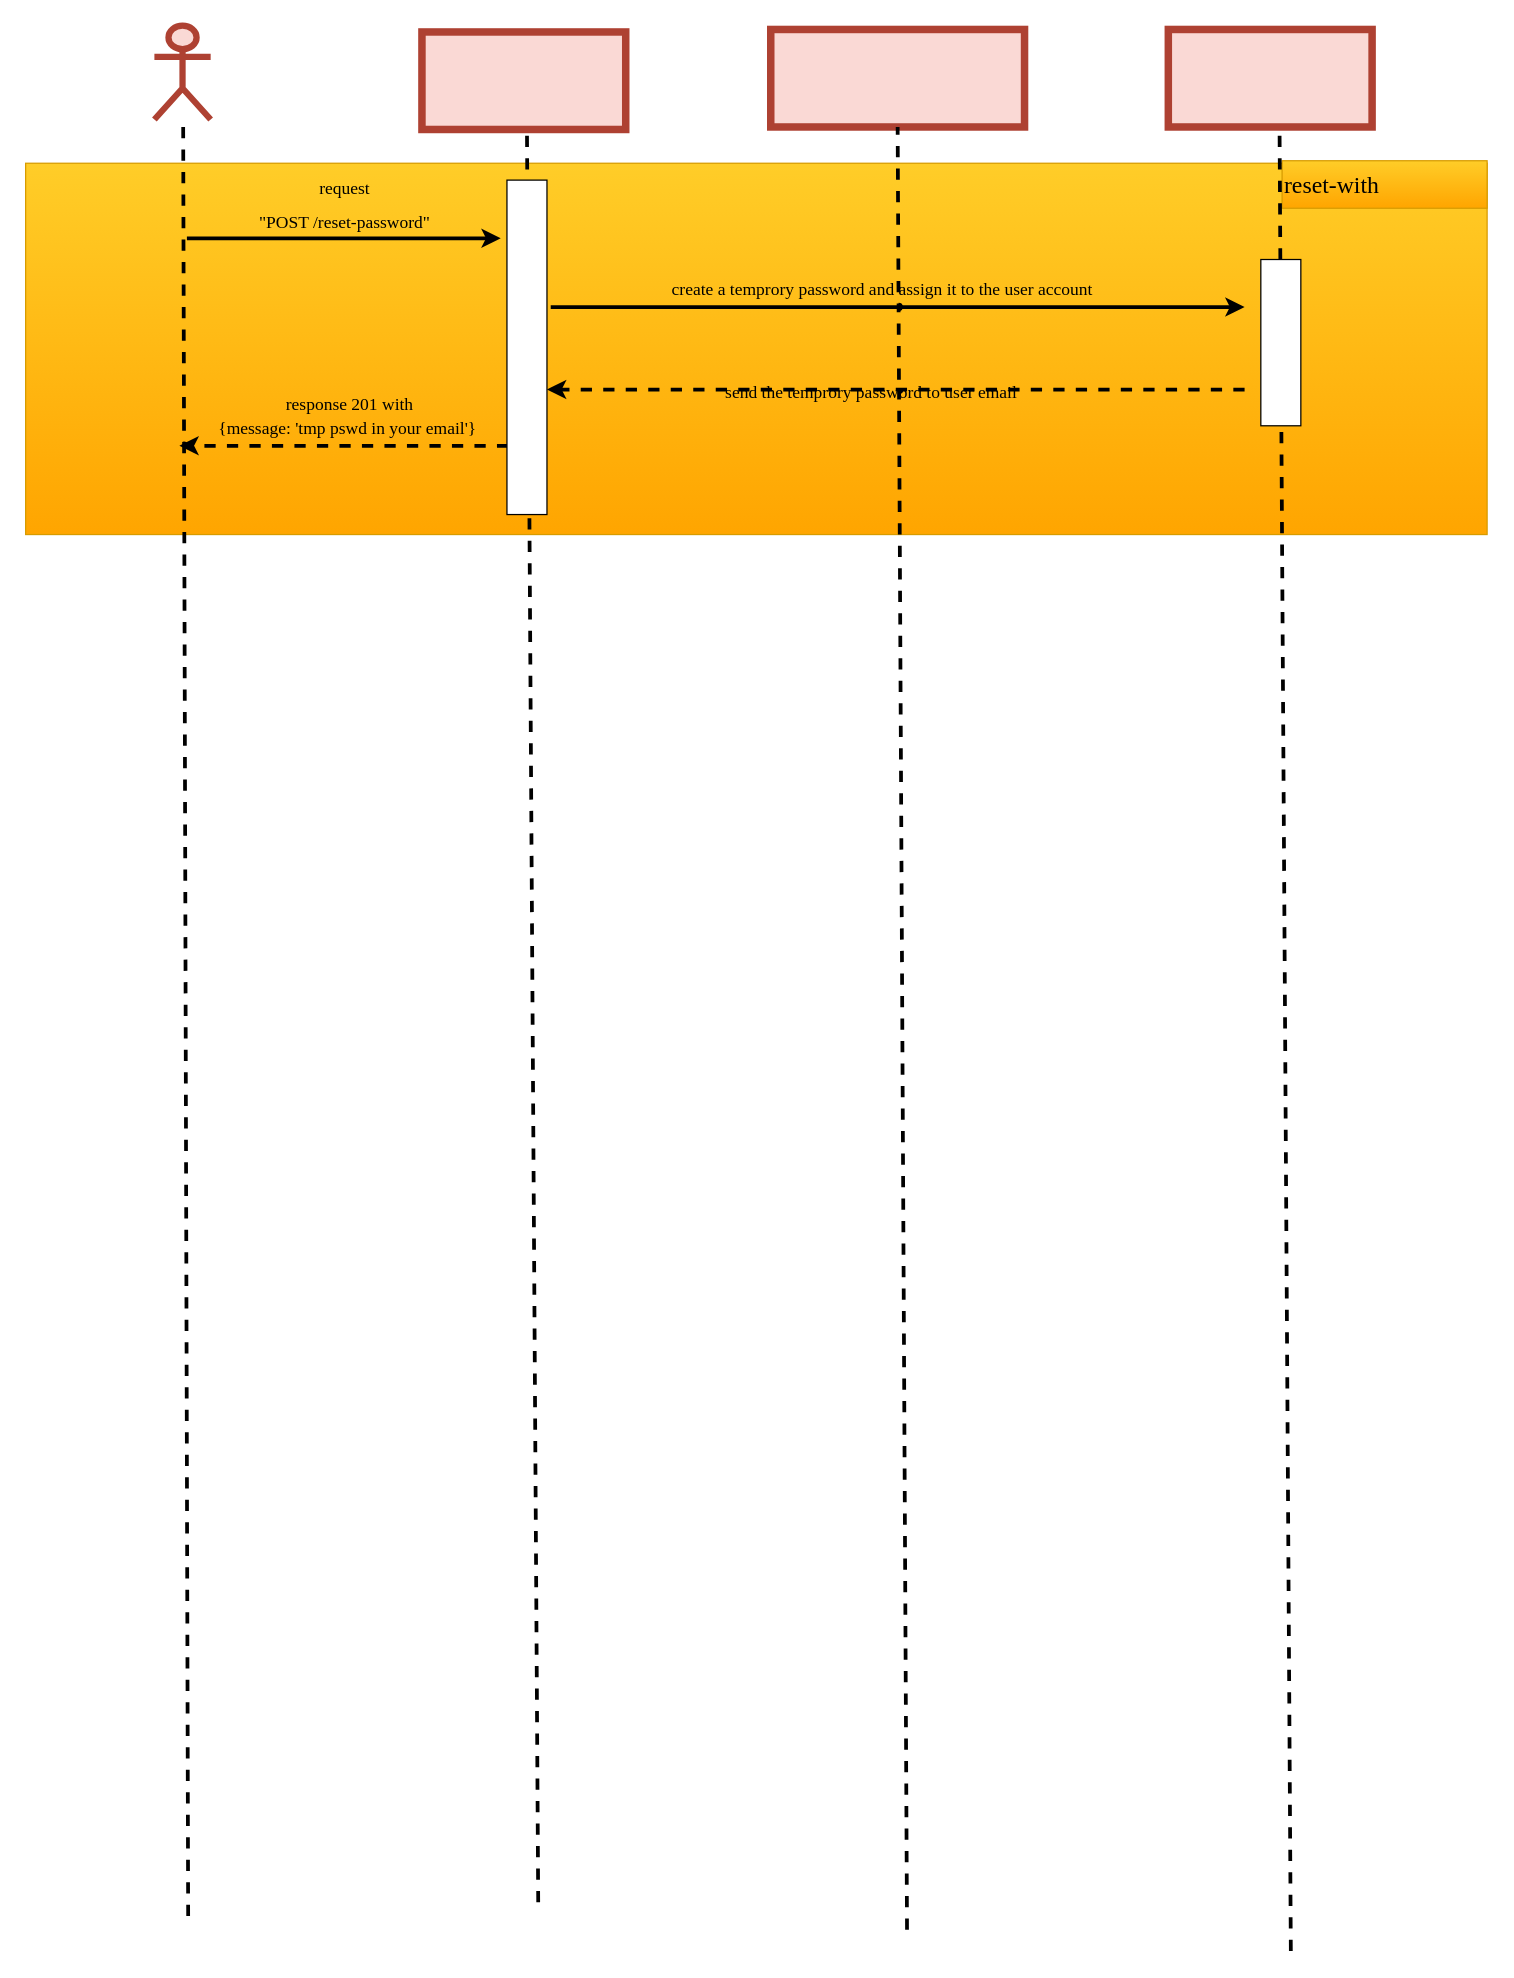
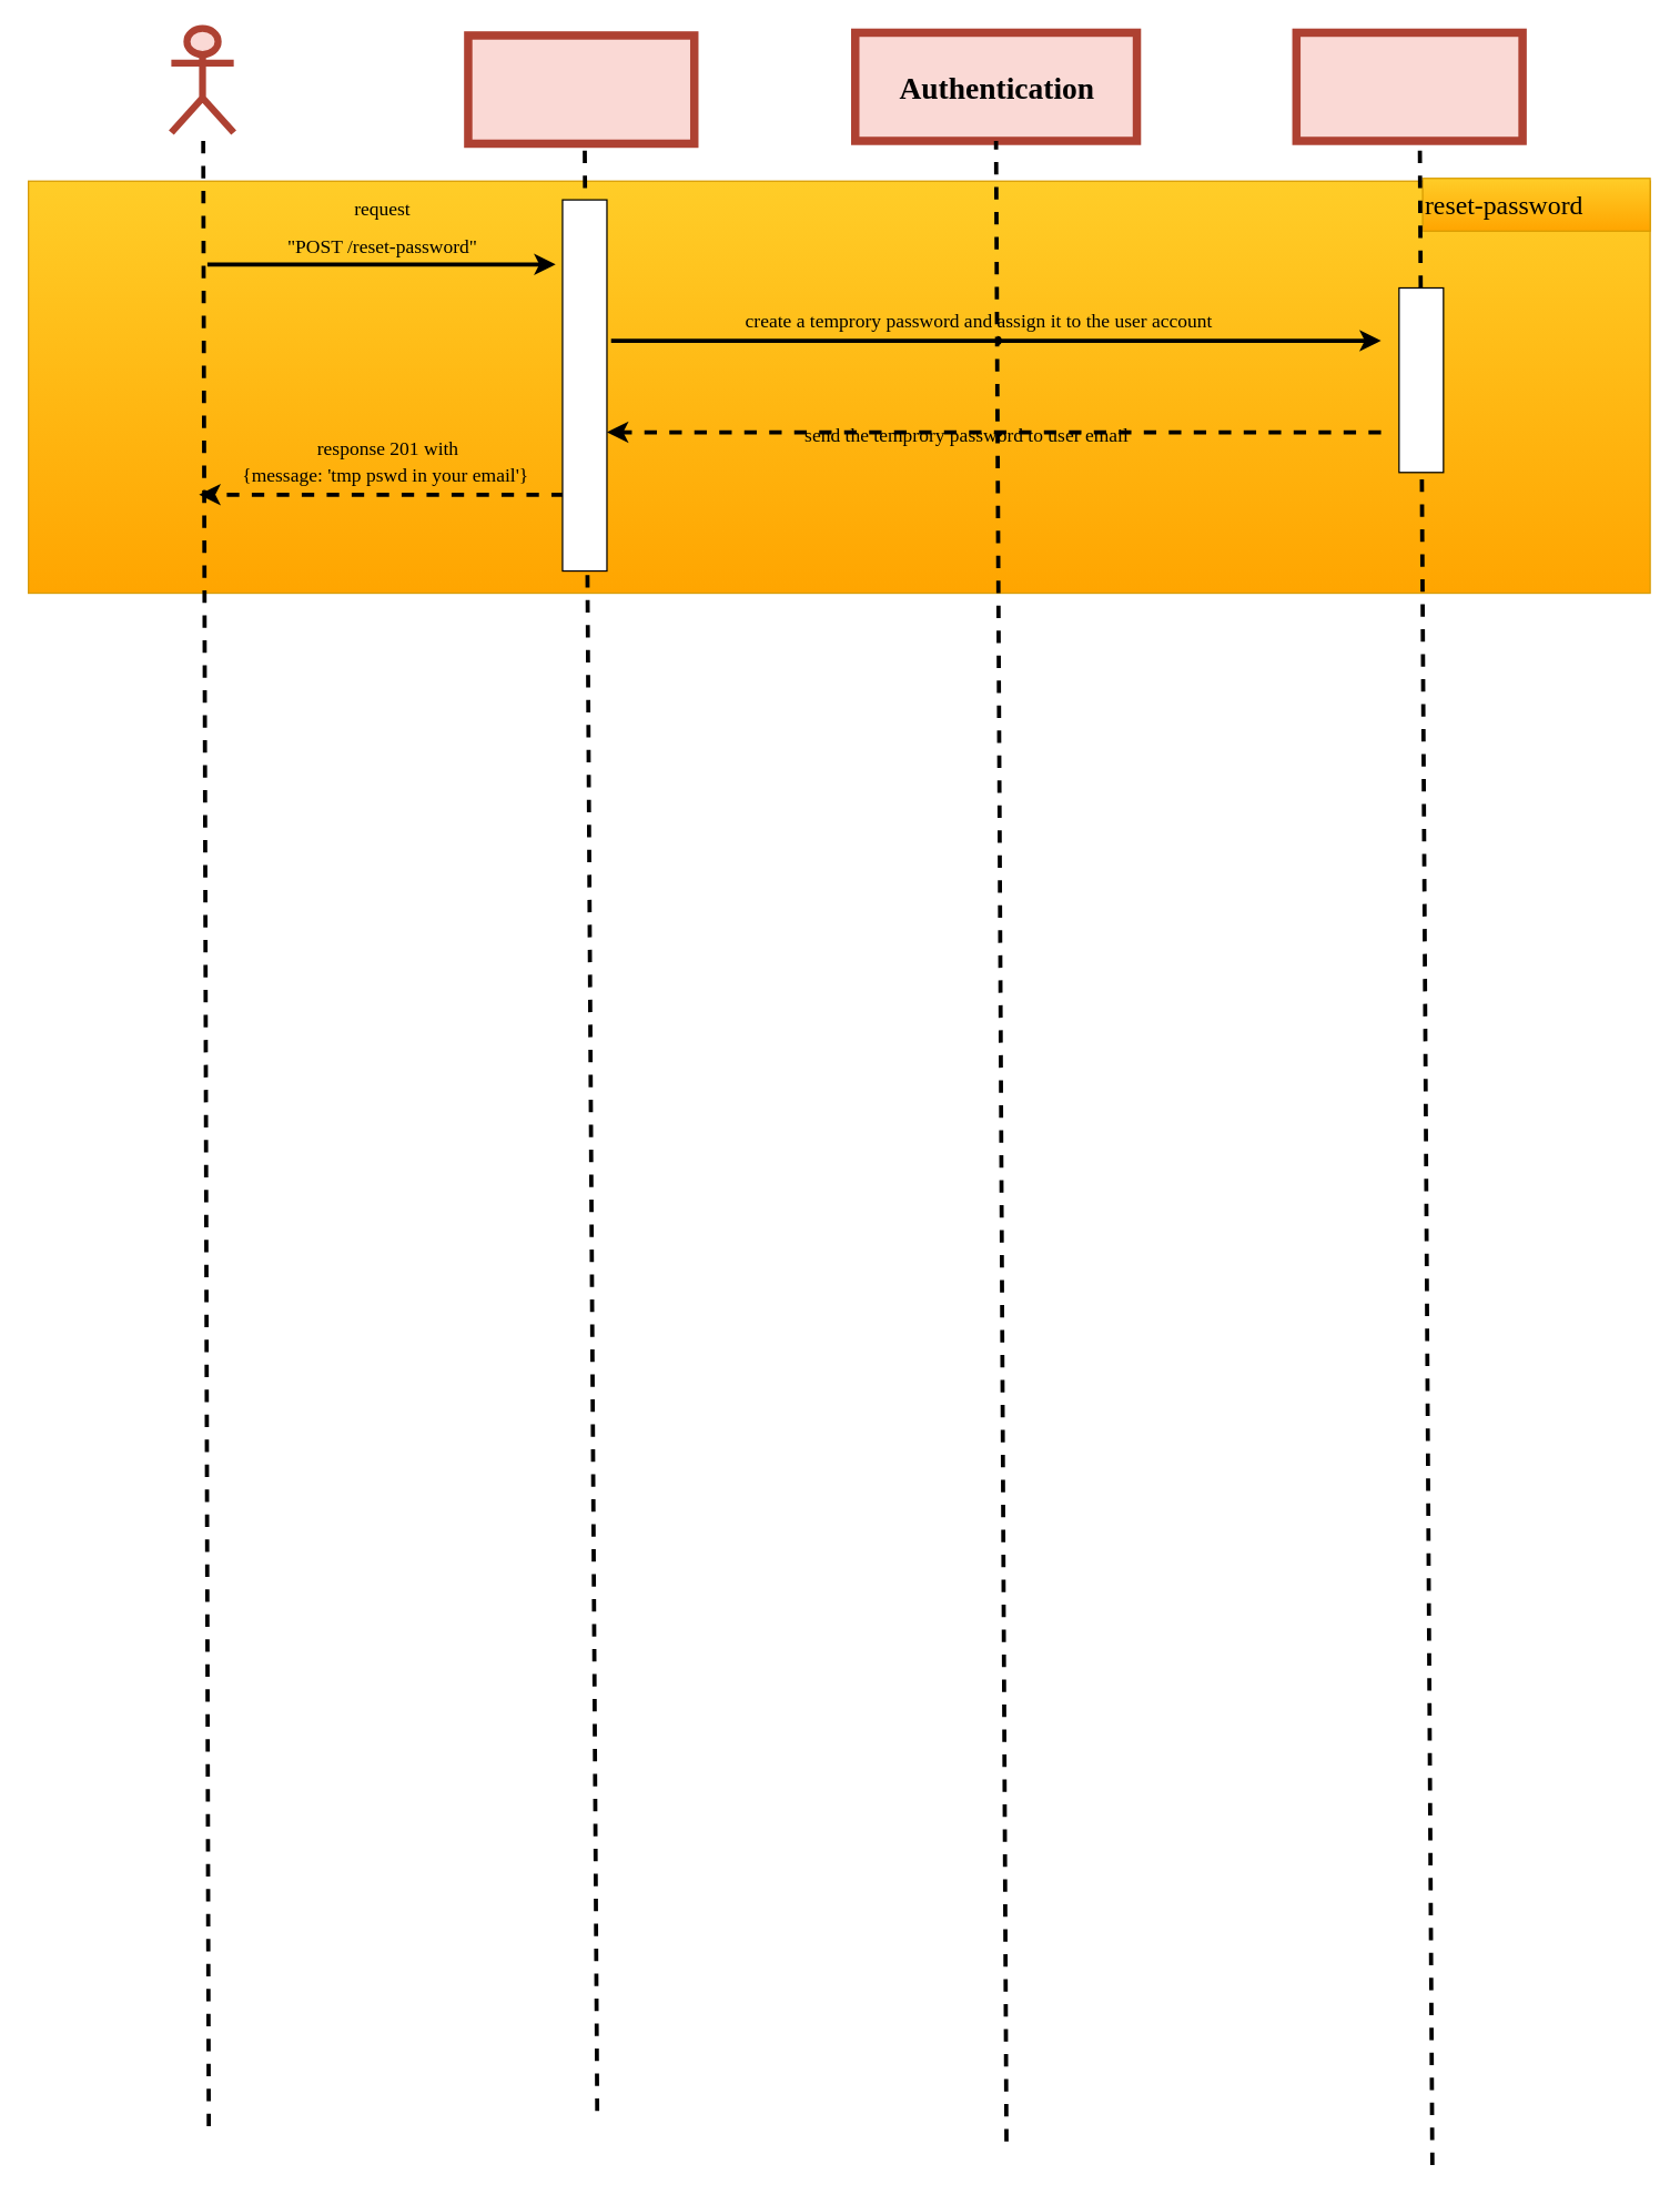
+ <mxCell id="7" value="&lt;font face=&quot;Verdana&quot; style=&quot;font-size: 22px;&quot;&gt;Authentication&lt;/font&gt;" style="text;html=1;align=center;verticalAlign=middle;resizable=0;points=[];autosize=1;strokeColor=none;fillColor=none;fontSize=27;fontColor=#000000;strokeWidth=0;fontStyle=1" parent="1" vertex="1"><mxGeometry x="617.5" y="40" width="200" height="44" as="geometry" /></mxCell>
- <mxCell id="19" value="&lt;font style=&quot;font-size: 19px;&quot;&gt;reset-with&lt;br&gt;&lt;/font&gt;" style="text;html=1;align=left;verticalAlign=middle;resizable=0;points=[];autosize=1;strokeColor=#d79b00;fillColor=#ffcd28;fontSize=22;fontFamily=Verdana;gradientColor=#ffa500;" parent="1" vertex="1"><mxGeometry x="1025" y="128" width="164" height="38" as="geometry" /></mxCell>
+ <mxCell id="19" value="&lt;font style=&quot;font-size: 19px;&quot;&gt;reset-password&lt;br&gt;&lt;/font&gt;" style="text;html=1;align=left;verticalAlign=middle;resizable=0;points=[];autosize=1;strokeColor=#d79b00;fillColor=#ffcd28;fontSize=22;fontFamily=Verdana;gradientColor=#ffa500;" parent="1" vertex="1"><mxGeometry x="1025" y="128" width="164" height="38" as="geometry" /></mxCell>
